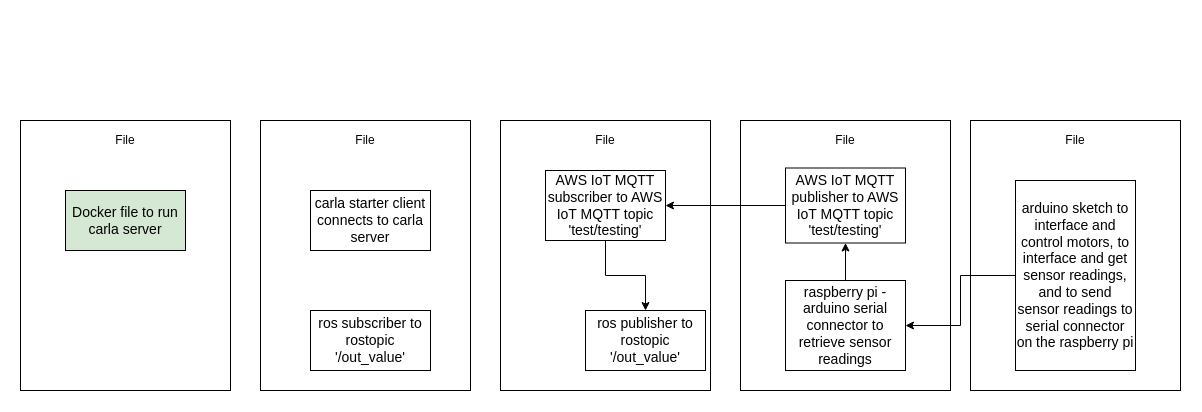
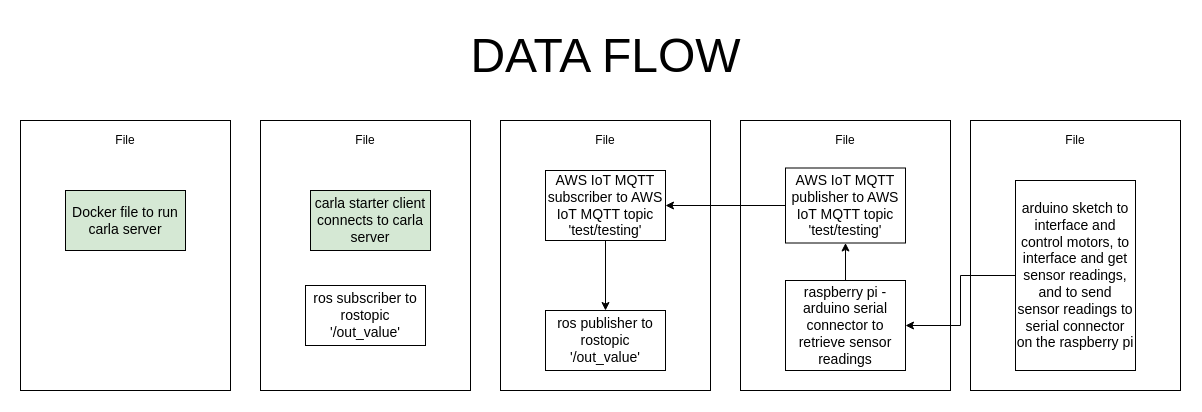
+ <mxCell id="19" value="&lt;font style=&quot;font-size: 48px;&quot;&gt;DATA FLOW&lt;/font&gt;" style="text;html=1;align=center;verticalAlign=middle;resizable=0;points=[];autosize=1;strokeColor=none;fillColor=none;fontSize=14;" vertex="1" parent="1"><mxGeometry x="460" width="290" height="70" as="geometry" y="20" /></mxCell>
- <mxCell id="5" value="&lt;font style=&quot;font-size: 14px;&quot;&gt;carla starter client connects to carla server&lt;/font&gt;" style="whiteSpace=wrap;html=1;" vertex="1" parent="1"><mxGeometry x="310" y="190" width="120" height="60" as="geometry" /></mxCell>
+ <mxCell id="5" value="&lt;font style=&quot;font-size: 14px;&quot;&gt;carla starter client connects to carla server&lt;/font&gt;" style="whiteSpace=wrap;html=1;fillColor=#d5e8d4;" vertex="1" parent="1"><mxGeometry x="310" y="190" width="120" height="60" as="geometry" /></mxCell>
- <mxCell id="6" value="&lt;font style=&quot;font-size: 14px;&quot;&gt;ros subscriber to rostopic '/out_value'&lt;/font&gt;" style="whiteSpace=wrap;html=1;" vertex="1" parent="1"><mxGeometry x="310" y="310" width="120" height="60" as="geometry" /></mxCell>
+ <mxCell id="6" value="&lt;font style=&quot;font-size: 14px;&quot;&gt;ros subscriber to rostopic '/out_value'&lt;/font&gt;" style="whiteSpace=wrap;html=1;" vertex="1" parent="1"><mxGeometry x="305" y="285" width="120" height="60" as="geometry" /></mxCell>
- <mxCell id="8" value="&lt;font style=&quot;font-size: 14px;&quot;&gt;ros publisher to rostopic '/out_value'&lt;/font&gt;" style="whiteSpace=wrap;html=1;" vertex="1" parent="1"><mxGeometry x="585" y="310" width="120" height="60" as="geometry" /></mxCell>
+ <mxCell id="8" value="&lt;font style=&quot;font-size: 14px;&quot;&gt;ros publisher to rostopic '/out_value'&lt;/font&gt;" style="whiteSpace=wrap;html=1;" vertex="1" parent="1"><mxGeometry x="545" y="310" width="120" height="60" as="geometry" /></mxCell>
